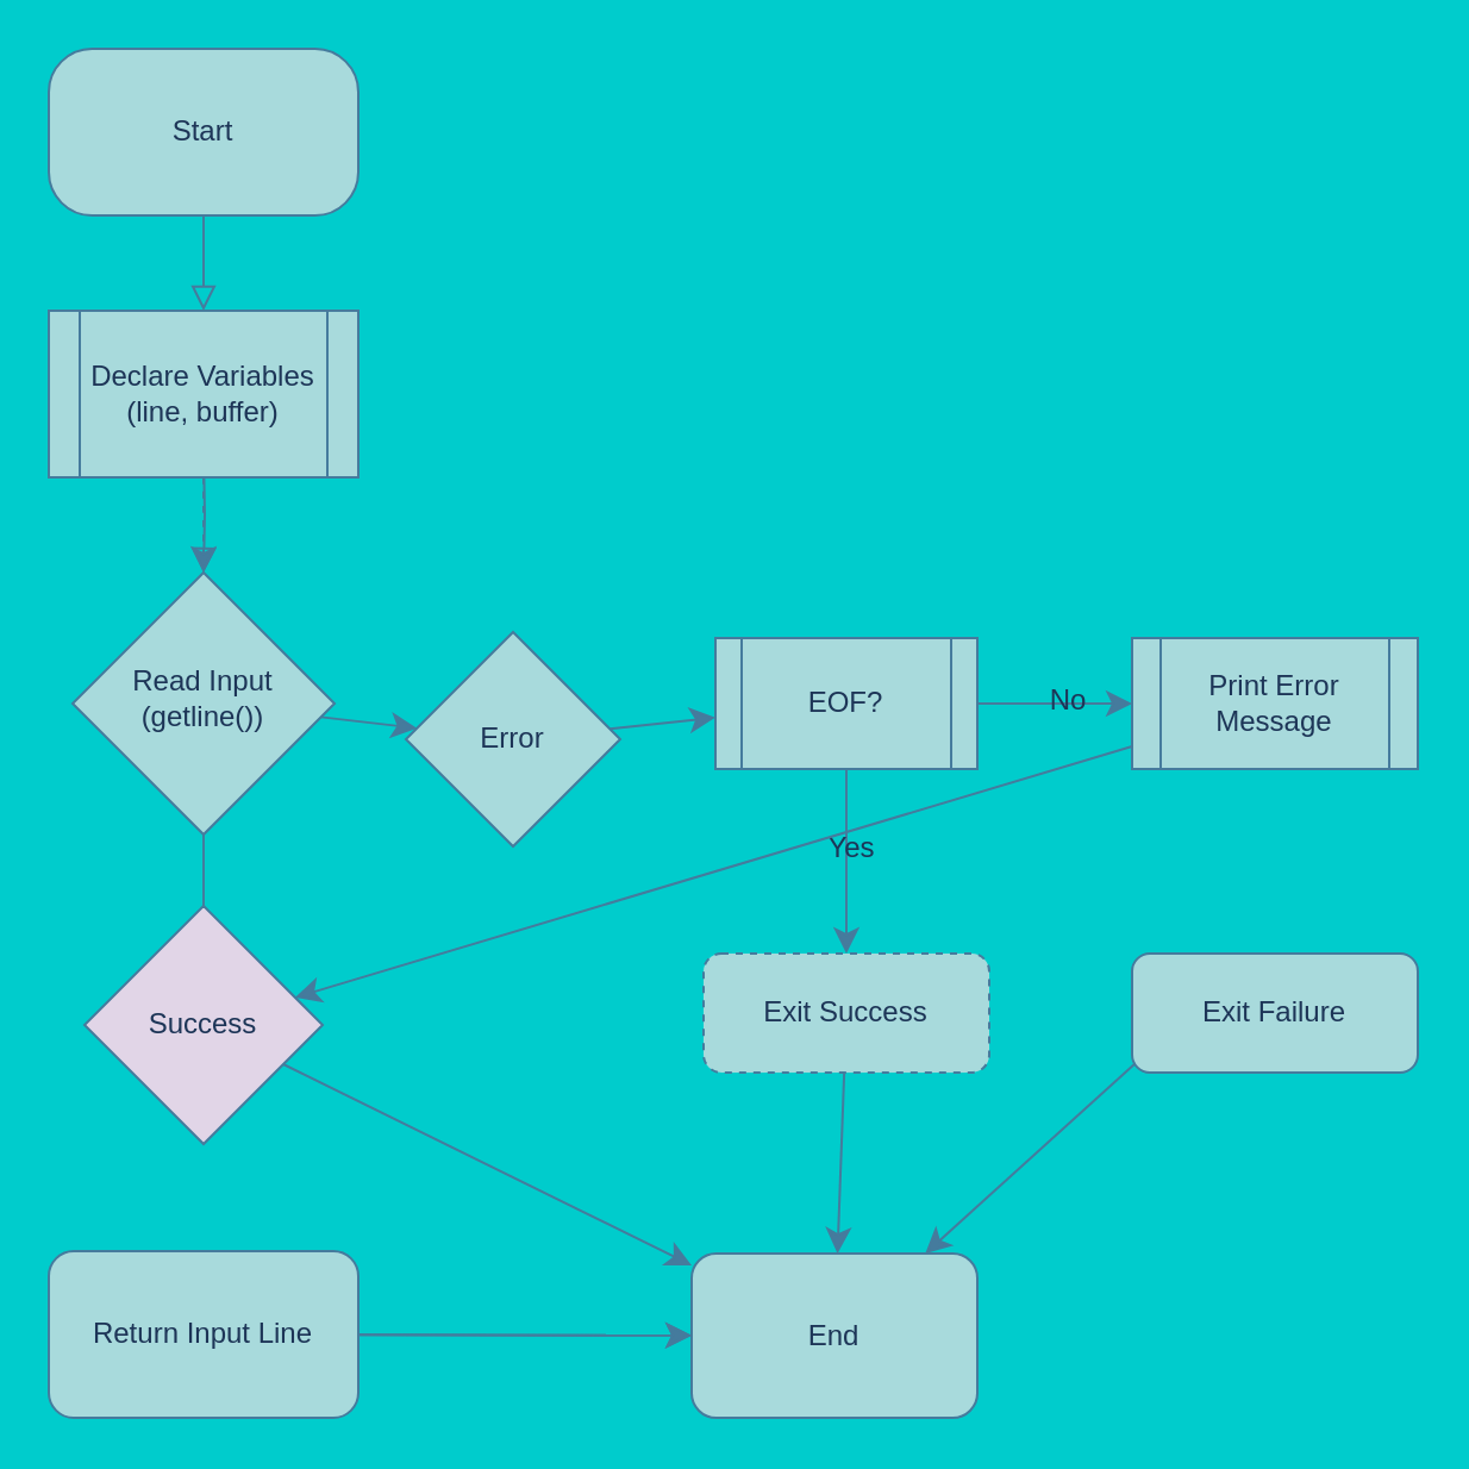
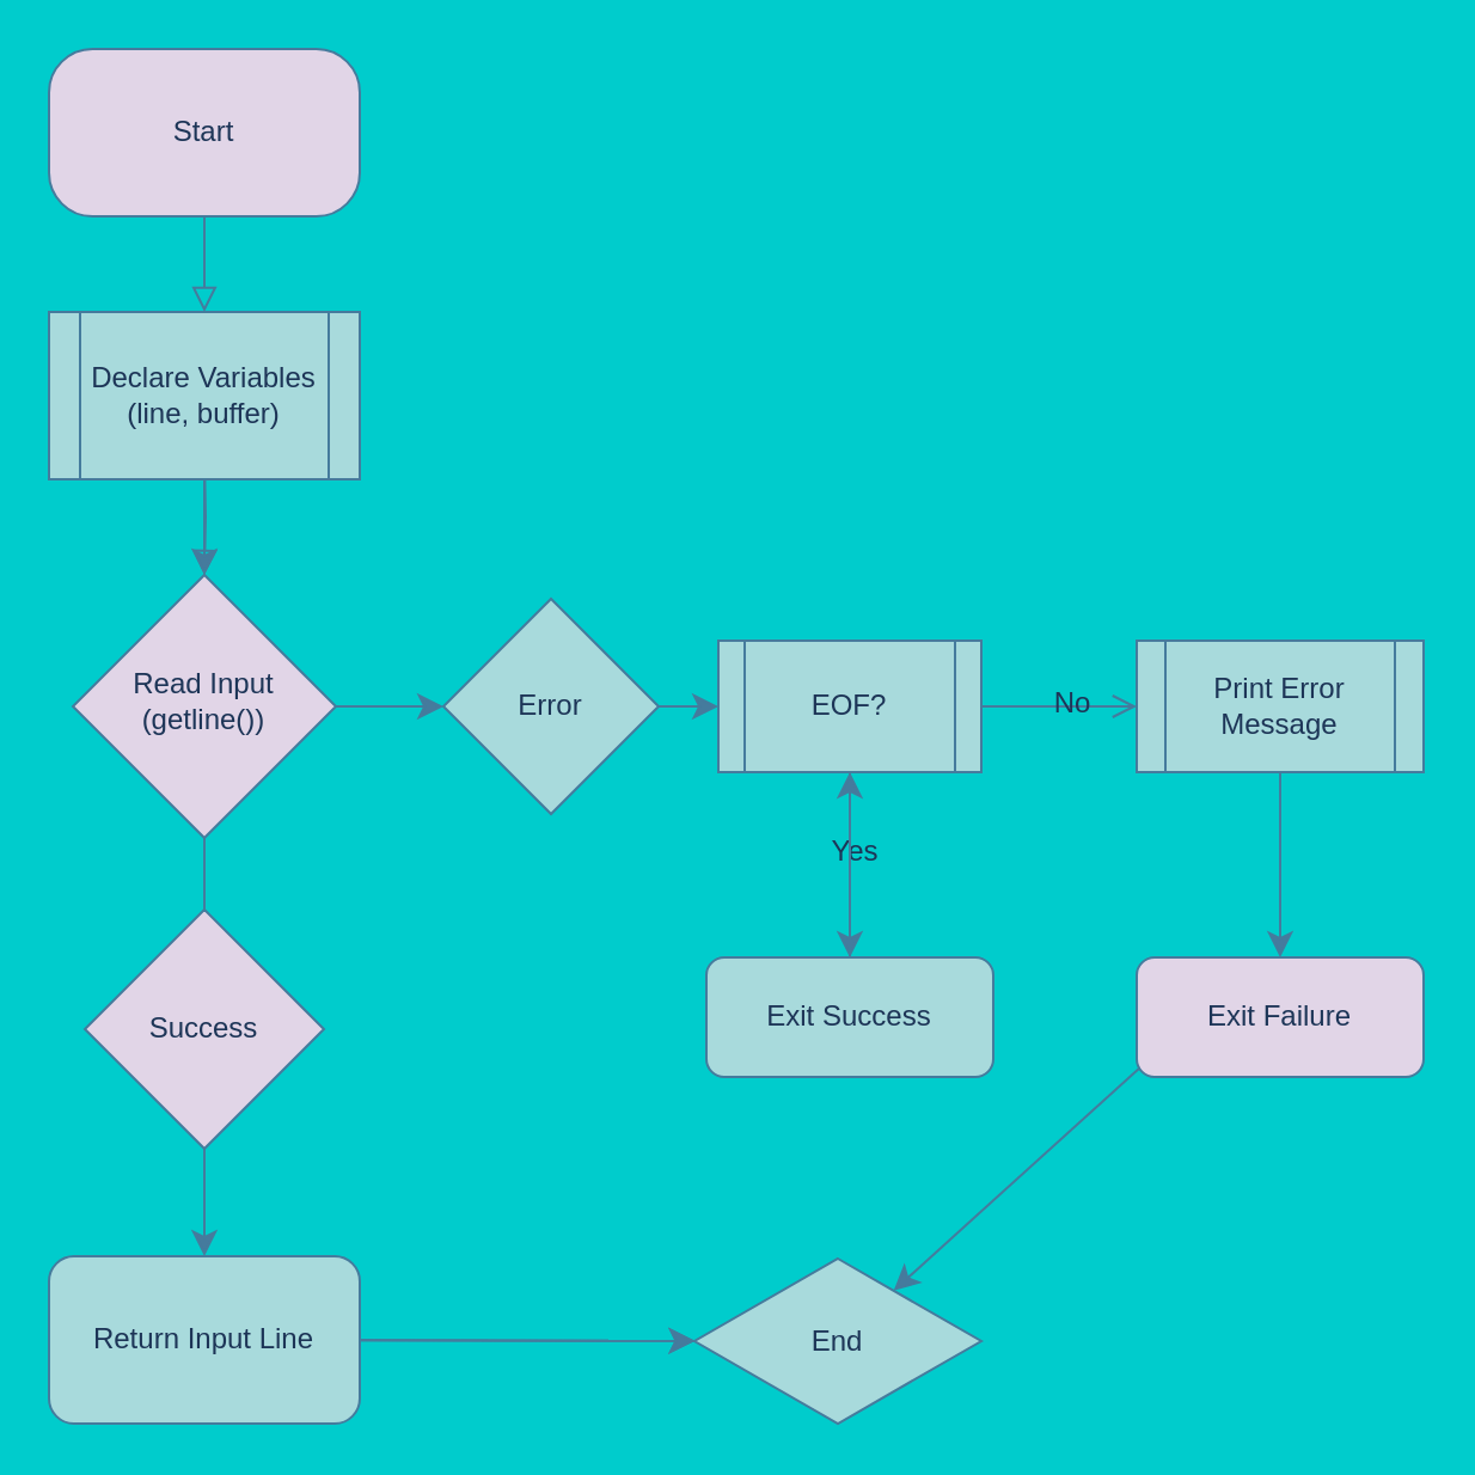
- <mxCell id="7" value="Start" style="rounded=1;whiteSpace=wrap;html=1;arcSize=26;labelBackgroundColor=none;fillColor=#A8DADC;strokeColor=#457B9D;fontColor=#1D3557;" vertex="1" parent="1"><mxGeometry x="20" y="20" width="130" height="70" as="geometry" /></mxCell>
+ <mxCell id="7" value="Start" style="rounded=1;whiteSpace=wrap;html=1;arcSize=26;labelBackgroundColor=none;fillColor=#e1d5e7;strokeColor=#457B9D;fontColor=#1D3557;" vertex="1" parent="1"><mxGeometry x="20" y="20" width="130" height="70" as="geometry" /></mxCell>
- <mxCell id="21" value="" style="edgeStyle=none;curved=1;rounded=0;orthogonalLoop=1;jettySize=auto;html=1;fontSize=12;startSize=8;endSize=8;labelBackgroundColor=none;strokeColor=#457B9D;fontColor=default;dashed=1;" edge="1" parent="1" source="22" target="6"><mxGeometry relative="1" as="geometry" /></mxCell>
+ <mxCell id="21" value="" style="edgeStyle=none;curved=1;rounded=0;orthogonalLoop=1;jettySize=auto;html=1;fontSize=12;startSize=8;endSize=8;labelBackgroundColor=none;strokeColor=#457B9D;fontColor=default;" edge="1" parent="1" source="22" target="6"><mxGeometry relative="1" as="geometry" /></mxCell>
- <mxCell id="6" value="Read Input (getline())" style="rhombus;whiteSpace=wrap;html=1;shadow=0;fontFamily=Helvetica;fontSize=12;align=center;strokeWidth=1;spacing=6;spacingTop=-4;labelBackgroundColor=none;fillColor=#A8DADC;strokeColor=#457B9D;fontColor=#1D3557;" parent="1" vertex="1"><mxGeometry x="30" y="240" width="110" height="110" as="geometry" /></mxCell>
+ <mxCell id="6" value="Read Input (getline())" style="rhombus;whiteSpace=wrap;html=1;shadow=0;fontFamily=Helvetica;fontSize=12;align=center;strokeWidth=1;spacing=6;spacingTop=-4;labelBackgroundColor=none;fillColor=#e1d5e7;strokeColor=#457B9D;fontColor=#1D3557;" parent="1" vertex="1"><mxGeometry x="30" y="240" width="110" height="110" as="geometry" /></mxCell>
- <mxCell id="18" value="" style="edgeStyle=none;curved=1;rounded=0;orthogonalLoop=1;jettySize=auto;html=1;fontSize=12;startSize=8;endSize=8;entryX=0;entryY=0.5;entryDx=0;entryDy=0;labelBackgroundColor=none;strokeColor=#457B9D;fontColor=default;" edge="1" parent="1" source="20" target="24"><mxGeometry relative="1" as="geometry" /></mxCell>
+ <mxCell id="18" value="" style="edgeStyle=none;curved=1;rounded=0;orthogonalLoop=1;jettySize=auto;html=1;fontSize=12;startSize=8;endSize=8;entryX=0;entryY=0.5;entryDx=0;entryDy=0;labelBackgroundColor=none;strokeColor=#457B9D;fontColor=default;endArrow=open;" edge="1" parent="1" source="20" target="24"><mxGeometry relative="1" as="geometry" /></mxCell>
- <mxCell id="9" value="Error" style="rhombus;whiteSpace=wrap;html=1;labelBackgroundColor=none;fillColor=#A8DADC;strokeColor=#457B9D;fontColor=#1D3557;" vertex="1" parent="1"><mxGeometry x="170" y="265" width="90" height="90" as="geometry" /></mxCell>
+ <mxCell id="9" value="Error" style="rhombus;whiteSpace=wrap;html=1;labelBackgroundColor=none;fillColor=#A8DADC;strokeColor=#457B9D;fontColor=#1D3557;" vertex="1" parent="1"><mxGeometry x="185" y="250" width="90" height="90" as="geometry" /></mxCell>
- <mxCell id="23" value="" style="edgeStyle=none;curved=1;rounded=0;orthogonalLoop=1;jettySize=auto;html=1;fontSize=12;startSize=8;endSize=8;labelBackgroundColor=none;strokeColor=#457B9D;fontColor=default;" edge="1" parent="1" source="24" target="11"><mxGeometry relative="1" as="geometry" /></mxCell>
+ <mxCell id="23" value="" style="edgeStyle=none;curved=1;rounded=0;orthogonalLoop=1;jettySize=auto;html=1;fontSize=12;startSize=8;endSize=8;labelBackgroundColor=none;strokeColor=#457B9D;fontColor=default;" edge="1" parent="1" source="24" target="17"><mxGeometry relative="1" as="geometry" /></mxCell>
- <mxCell id="15" value="Exit Success" style="rounded=1;whiteSpace=wrap;html=1;labelBackgroundColor=none;fillColor=#A8DADC;strokeColor=#457B9D;fontColor=#1D3557;dashed=1;" vertex="1" parent="1"><mxGeometry x="295" y="400" width="120" height="50" as="geometry" /></mxCell>
+ <mxCell id="15" value="Exit Success" style="rounded=1;whiteSpace=wrap;html=1;labelBackgroundColor=none;fillColor=#A8DADC;strokeColor=#457B9D;fontColor=#1D3557;" vertex="1" parent="1"><mxGeometry x="295" y="400" width="120" height="50" as="geometry" /></mxCell>
- <mxCell id="17" value="Exit Failure" style="rounded=1;whiteSpace=wrap;html=1;labelBackgroundColor=none;fillColor=#A8DADC;strokeColor=#457B9D;fontColor=#1D3557;" vertex="1" parent="1"><mxGeometry x="475" y="400" width="120" height="50" as="geometry" /></mxCell>
+ <mxCell id="17" value="Exit Failure" style="rounded=1;whiteSpace=wrap;html=1;labelBackgroundColor=none;fillColor=#e1d5e7;strokeColor=#457B9D;fontColor=#1D3557;" vertex="1" parent="1"><mxGeometry x="475" y="400" width="120" height="50" as="geometry" /></mxCell>
- <mxCell id="14" value="" style="edgeStyle=none;curved=1;rounded=0;orthogonalLoop=1;jettySize=auto;html=1;fontSize=12;startSize=8;endSize=8;labelBackgroundColor=none;strokeColor=#457B9D;fontColor=default;" edge="1" parent="1" source="15" target="28"><mxGeometry relative="1" as="geometry" /></mxCell>
+ <mxCell id="14" value="" style="edgeStyle=none;curved=1;rounded=0;orthogonalLoop=1;jettySize=auto;html=1;fontSize=12;startSize=8;endSize=8;labelBackgroundColor=none;strokeColor=#457B9D;fontColor=default;" edge="1" parent="1" source="15" target="20"><mxGeometry relative="1" as="geometry" /></mxCell>
- <mxCell id="10" value="" style="edgeStyle=none;curved=1;rounded=0;orthogonalLoop=1;jettySize=auto;html=1;fontSize=12;startSize=8;endSize=8;labelBackgroundColor=none;strokeColor=#457B9D;fontColor=default;" edge="1" parent="1" source="11" target="28"><mxGeometry relative="1" as="geometry" /></mxCell>
+ <mxCell id="10" value="" style="edgeStyle=none;curved=1;rounded=0;orthogonalLoop=1;jettySize=auto;html=1;fontSize=12;startSize=8;endSize=8;labelBackgroundColor=none;strokeColor=#457B9D;fontColor=default;" edge="1" parent="1" source="11" target="27"><mxGeometry relative="1" as="geometry" /></mxCell>
- <mxCell id="28" value="End" style="rounded=1;whiteSpace=wrap;html=1;labelBackgroundColor=none;fillColor=#A8DADC;strokeColor=#457B9D;fontColor=#1D3557;" vertex="1" parent="1"><mxGeometry x="290" y="526" width="120" height="69" as="geometry" /></mxCell>
+ <mxCell id="28" value="End" style="rhombus;whiteSpace=wrap;html=1;labelBackgroundColor=none;fillColor=#A8DADC;strokeColor=#457B9D;fontColor=#1D3557;" vertex="1" parent="1"><mxGeometry x="290" y="526" width="120" height="69" as="geometry" /></mxCell>
